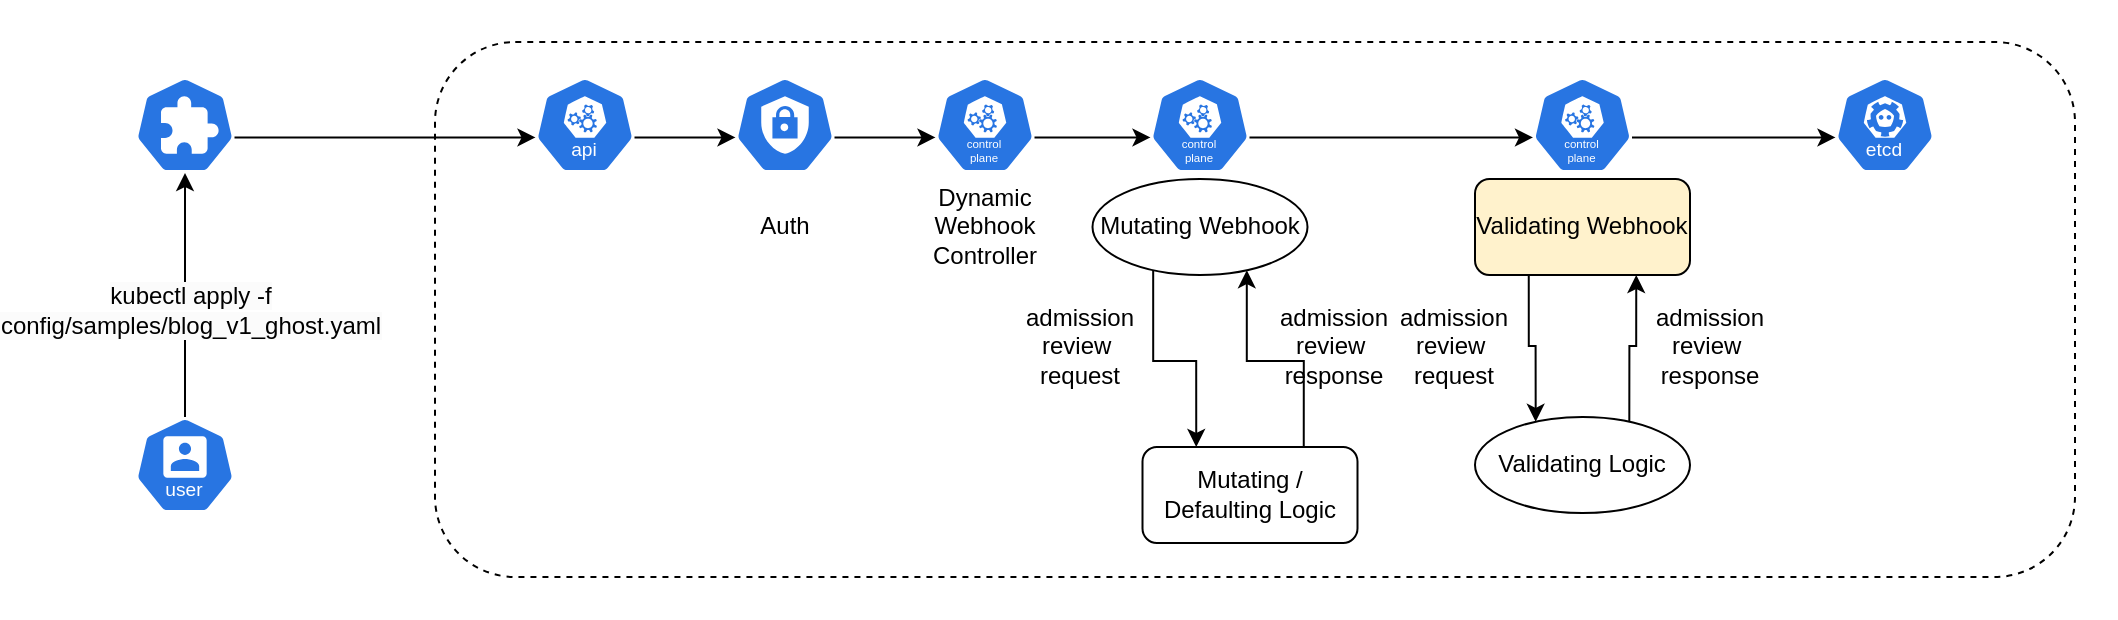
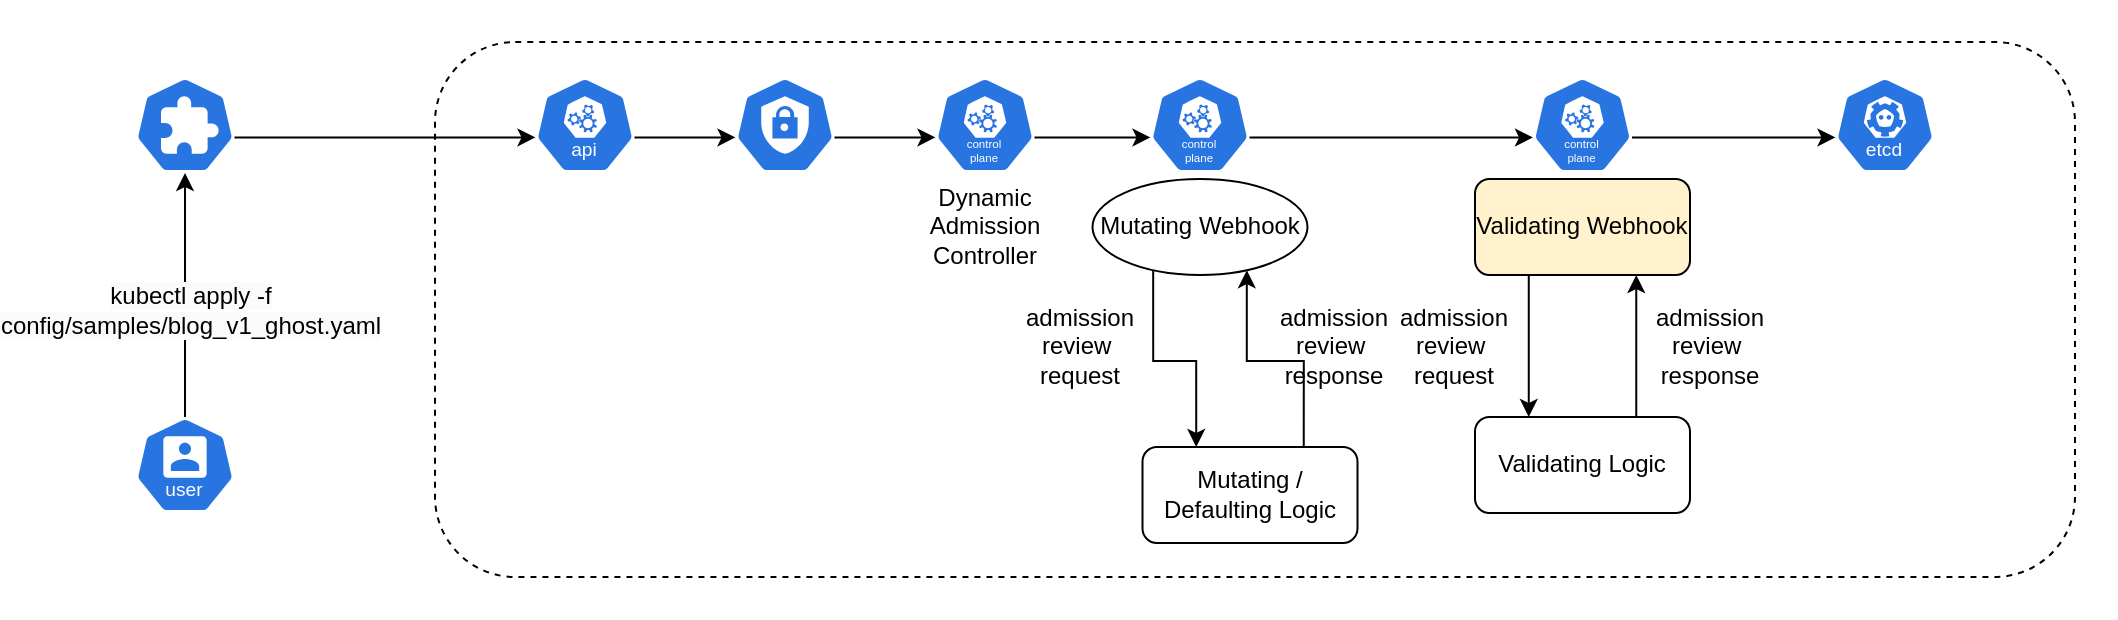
- <mxCell id="8" value="&lt;div&gt;Auth&lt;/div&gt;" style="text;strokeColor=none;align=center;fillColor=none;html=1;verticalAlign=middle;whiteSpace=wrap;rounded=0;" vertex="1" parent="1"><mxGeometry x="328" y="98" width="35" height="30" as="geometry" /></mxCell>
- <mxCell id="11" value="Dynamic Webhook Controller" style="text;strokeColor=none;align=center;fillColor=none;html=1;verticalAlign=middle;whiteSpace=wrap;rounded=0;" vertex="1" parent="1"><mxGeometry x="427.5" y="98" width="35" height="30" as="geometry" /></mxCell>
+ <mxCell id="11" value="Dynamic Admission Controller" style="text;strokeColor=none;align=center;fillColor=none;html=1;verticalAlign=middle;whiteSpace=wrap;rounded=0;" vertex="1" parent="1"><mxGeometry x="427.5" y="98" width="35" height="30" as="geometry" /></mxCell>
- <mxCell id="19" value="Validating Logic" style="ellipse;whiteSpace=wrap;html=1;" vertex="1" parent="1"><mxGeometry x="690" y="208" width="107.5" height="48" as="geometry" /></mxCell>
+ <mxCell id="19" value="Validating Logic" style="rounded=1;whiteSpace=wrap;html=1;" vertex="1" parent="1"><mxGeometry x="690" y="208" width="107.5" height="48" as="geometry" /></mxCell>
